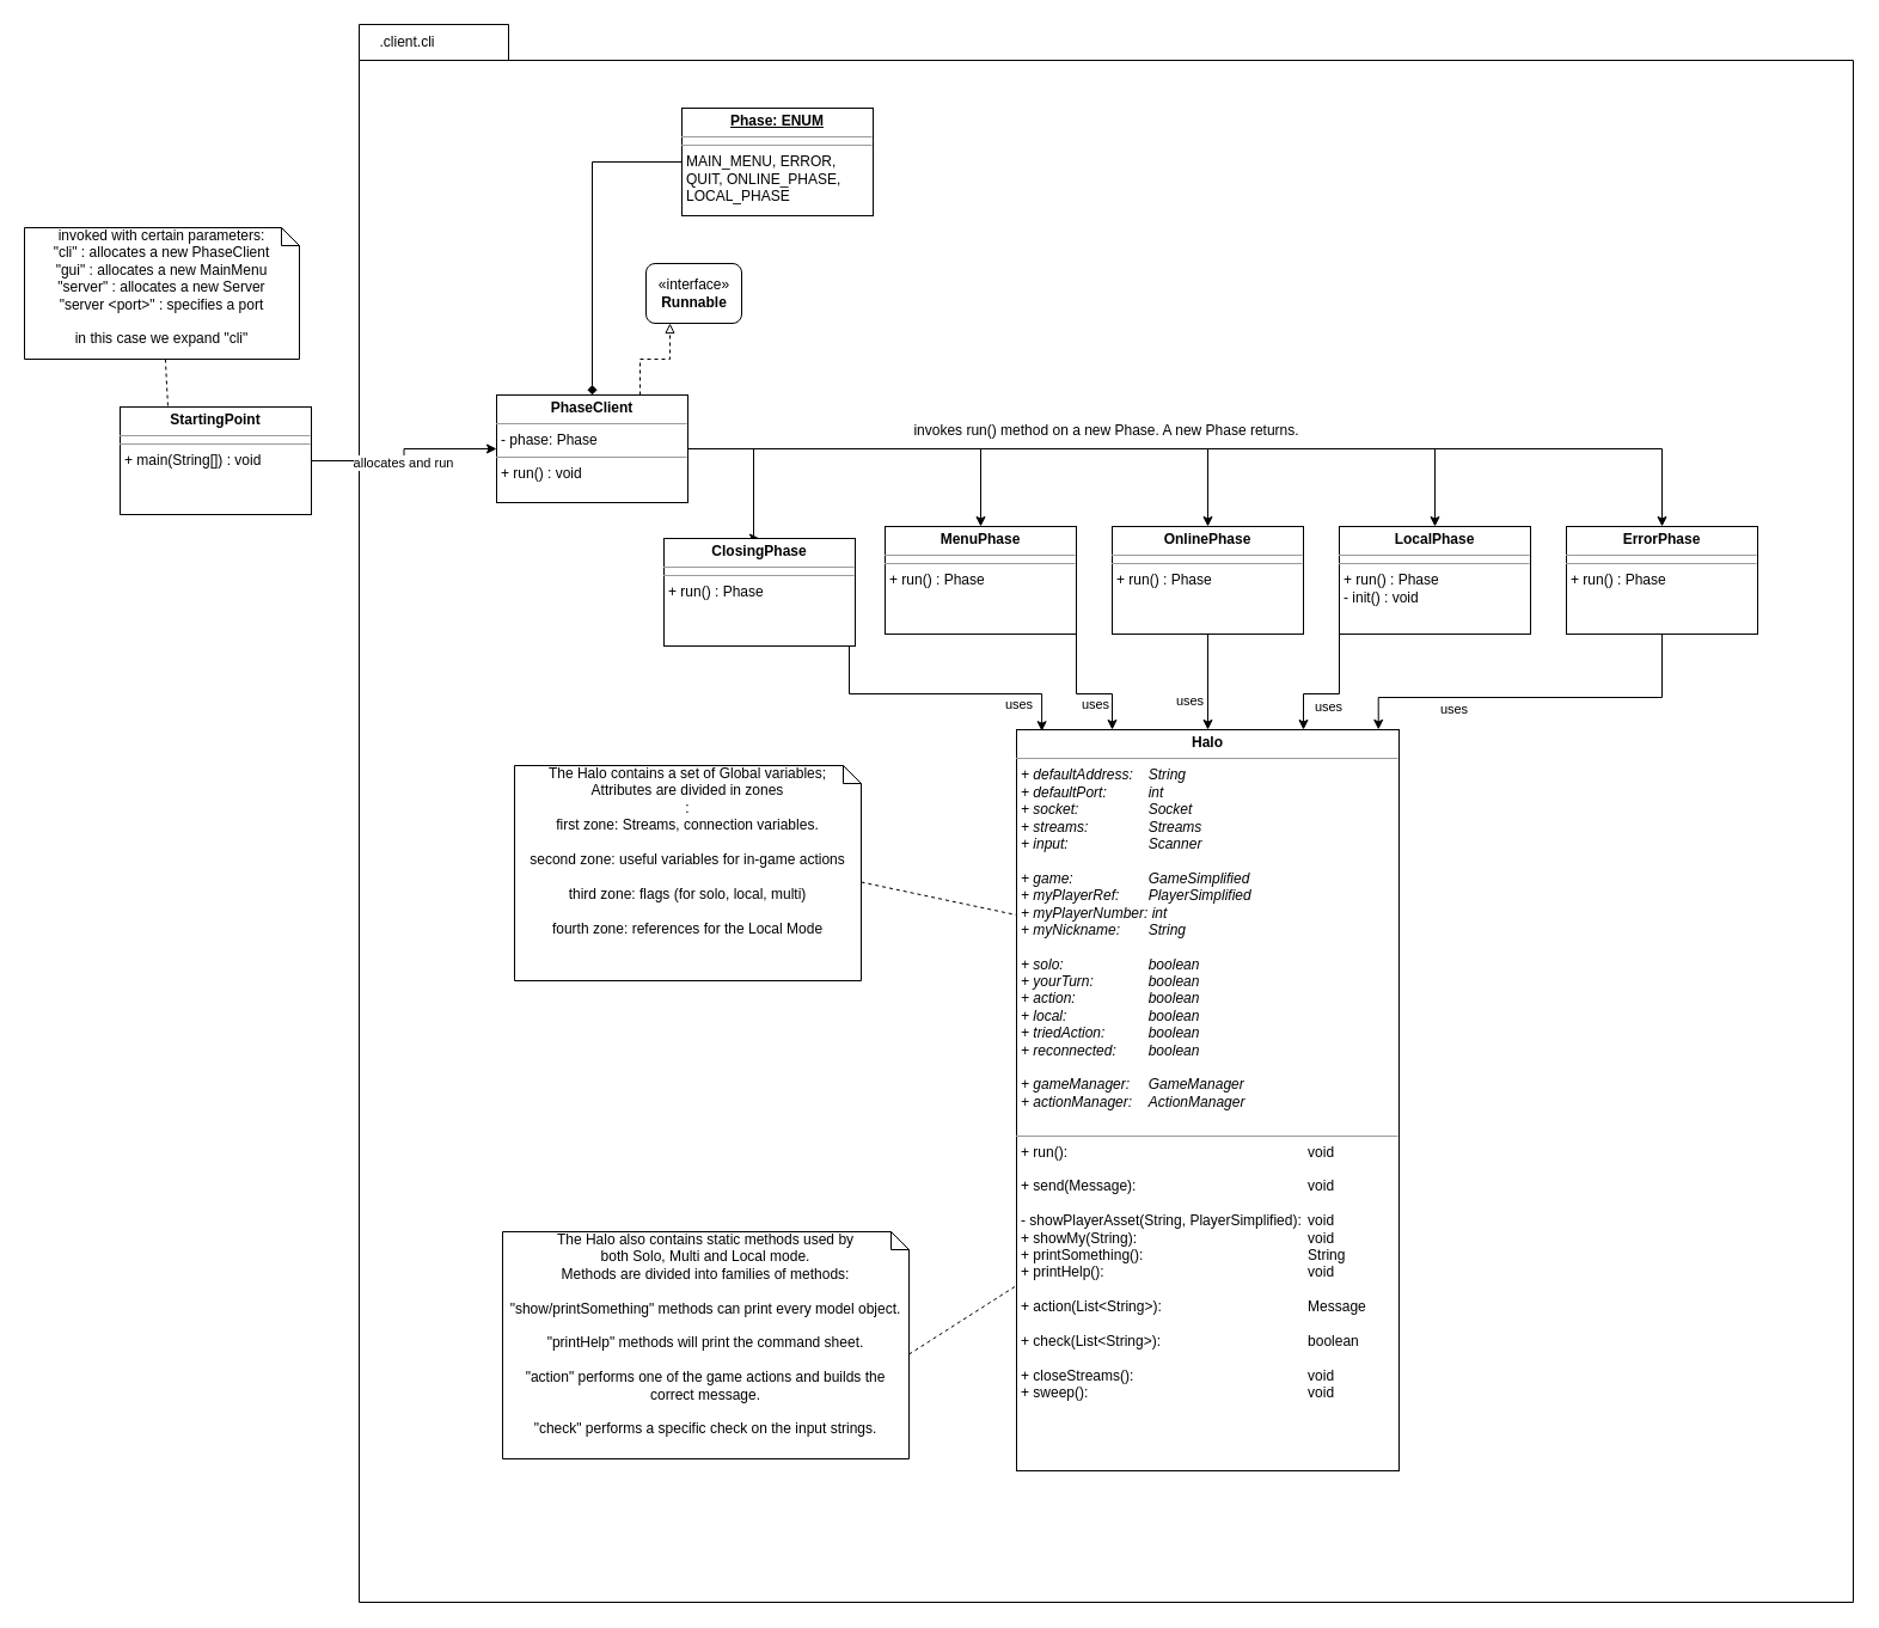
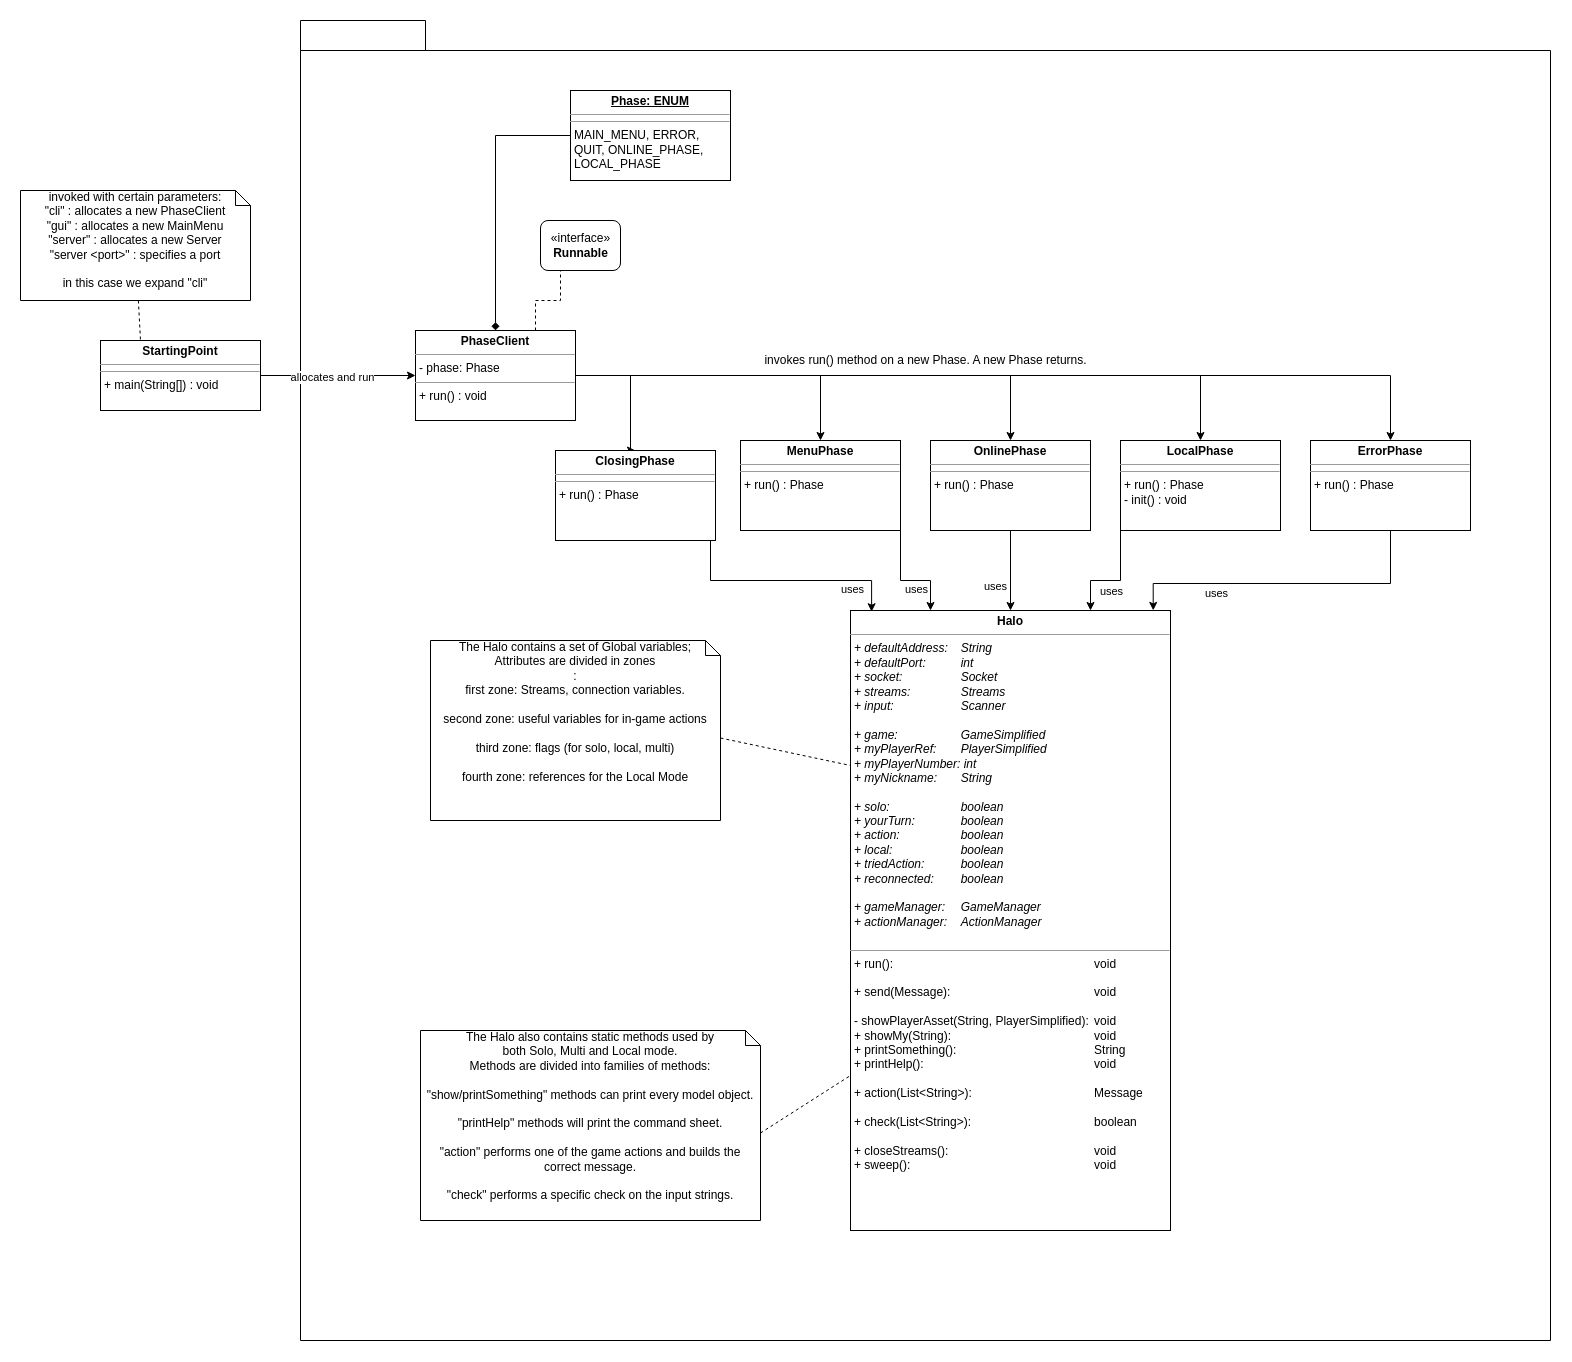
- <mxCell id="39" value=".client.cli" style="text;html=1;align=center;verticalAlign=middle;resizable=0;points=[];autosize=1;strokeColor=none;" vertex="1" parent="1"><mxGeometry x="310" y="25" width="60" height="20" as="geometry" /></mxCell>
- <mxCell id="7" style="edgeStyle=orthogonalEdgeStyle;rounded=0;orthogonalLoop=1;jettySize=auto;html=1;exitX=0.75;exitY=0;exitDx=0;exitDy=0;entryX=0.25;entryY=1;entryDx=0;entryDy=0;startArrow=none;startFill=0;endArrow=block;endFill=0;dashed=1;" edge="1" parent="1" source="13" target="20"><mxGeometry relative="1" as="geometry" /></mxCell>
+ <mxCell id="7" style="edgeStyle=orthogonalEdgeStyle;rounded=0;orthogonalLoop=1;jettySize=auto;html=1;exitX=0.75;exitY=0;exitDx=0;exitDy=0;entryX=0.25;entryY=1;entryDx=0;entryDy=0;startArrow=none;startFill=0;endArrow=none;endFill=0;dashed=1;" edge="1" parent="1" source="13" target="20"><mxGeometry relative="1" as="geometry" /></mxCell>
- <mxCell id="5" value="&lt;p style=&quot;margin: 0px ; margin-top: 4px ; text-align: center&quot;&gt;&lt;b&gt;StartingPoint&lt;/b&gt;&lt;/p&gt;&lt;hr size=&quot;1&quot;&gt;&lt;hr size=&quot;1&quot;&gt;&lt;p style=&quot;margin: 0px ; margin-left: 4px&quot;&gt;+ main(String[]) : void&lt;br&gt;&lt;/p&gt;" style="verticalAlign=top;align=left;overflow=fill;fontSize=12;fontFamily=Helvetica;html=1;" vertex="1" parent="1"><mxGeometry x="100" y="340" width="160" height="90" as="geometry" /></mxCell>
+ <mxCell id="5" value="&lt;p style=&quot;margin: 0px ; margin-top: 4px ; text-align: center&quot;&gt;&lt;b&gt;StartingPoint&lt;/b&gt;&lt;/p&gt;&lt;hr size=&quot;1&quot;&gt;&lt;hr size=&quot;1&quot;&gt;&lt;p style=&quot;margin: 0px ; margin-left: 4px&quot;&gt;+ main(String[]) : void&lt;br&gt;&lt;/p&gt;" style="verticalAlign=top;align=left;overflow=fill;fontSize=12;fontFamily=Helvetica;html=1;" vertex="1" parent="1"><mxGeometry x="100" y="340" width="160" height="70" as="geometry" /></mxCell>
